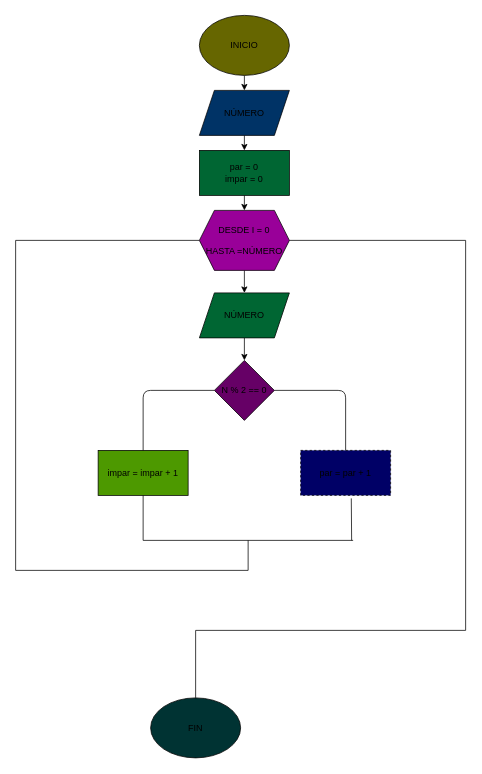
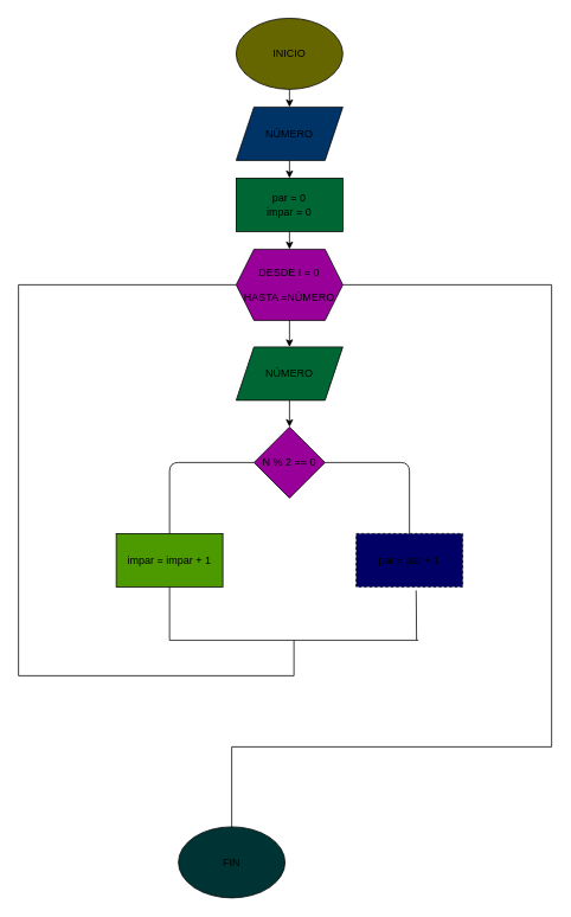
- <mxCell id="11" value="N % 2 == 0" style="rhombus;whiteSpace=wrap;html=1;fillColor=#660066;" vertex="1" parent="1"><mxGeometry x="285" y="480" width="80" height="80" as="geometry" /></mxCell>
+ <mxCell id="11" value="N % 2 == 0" style="rhombus;whiteSpace=wrap;html=1;fillColor=#990099;" vertex="1" parent="1"><mxGeometry x="285" y="480" width="80" height="80" as="geometry" /></mxCell>
